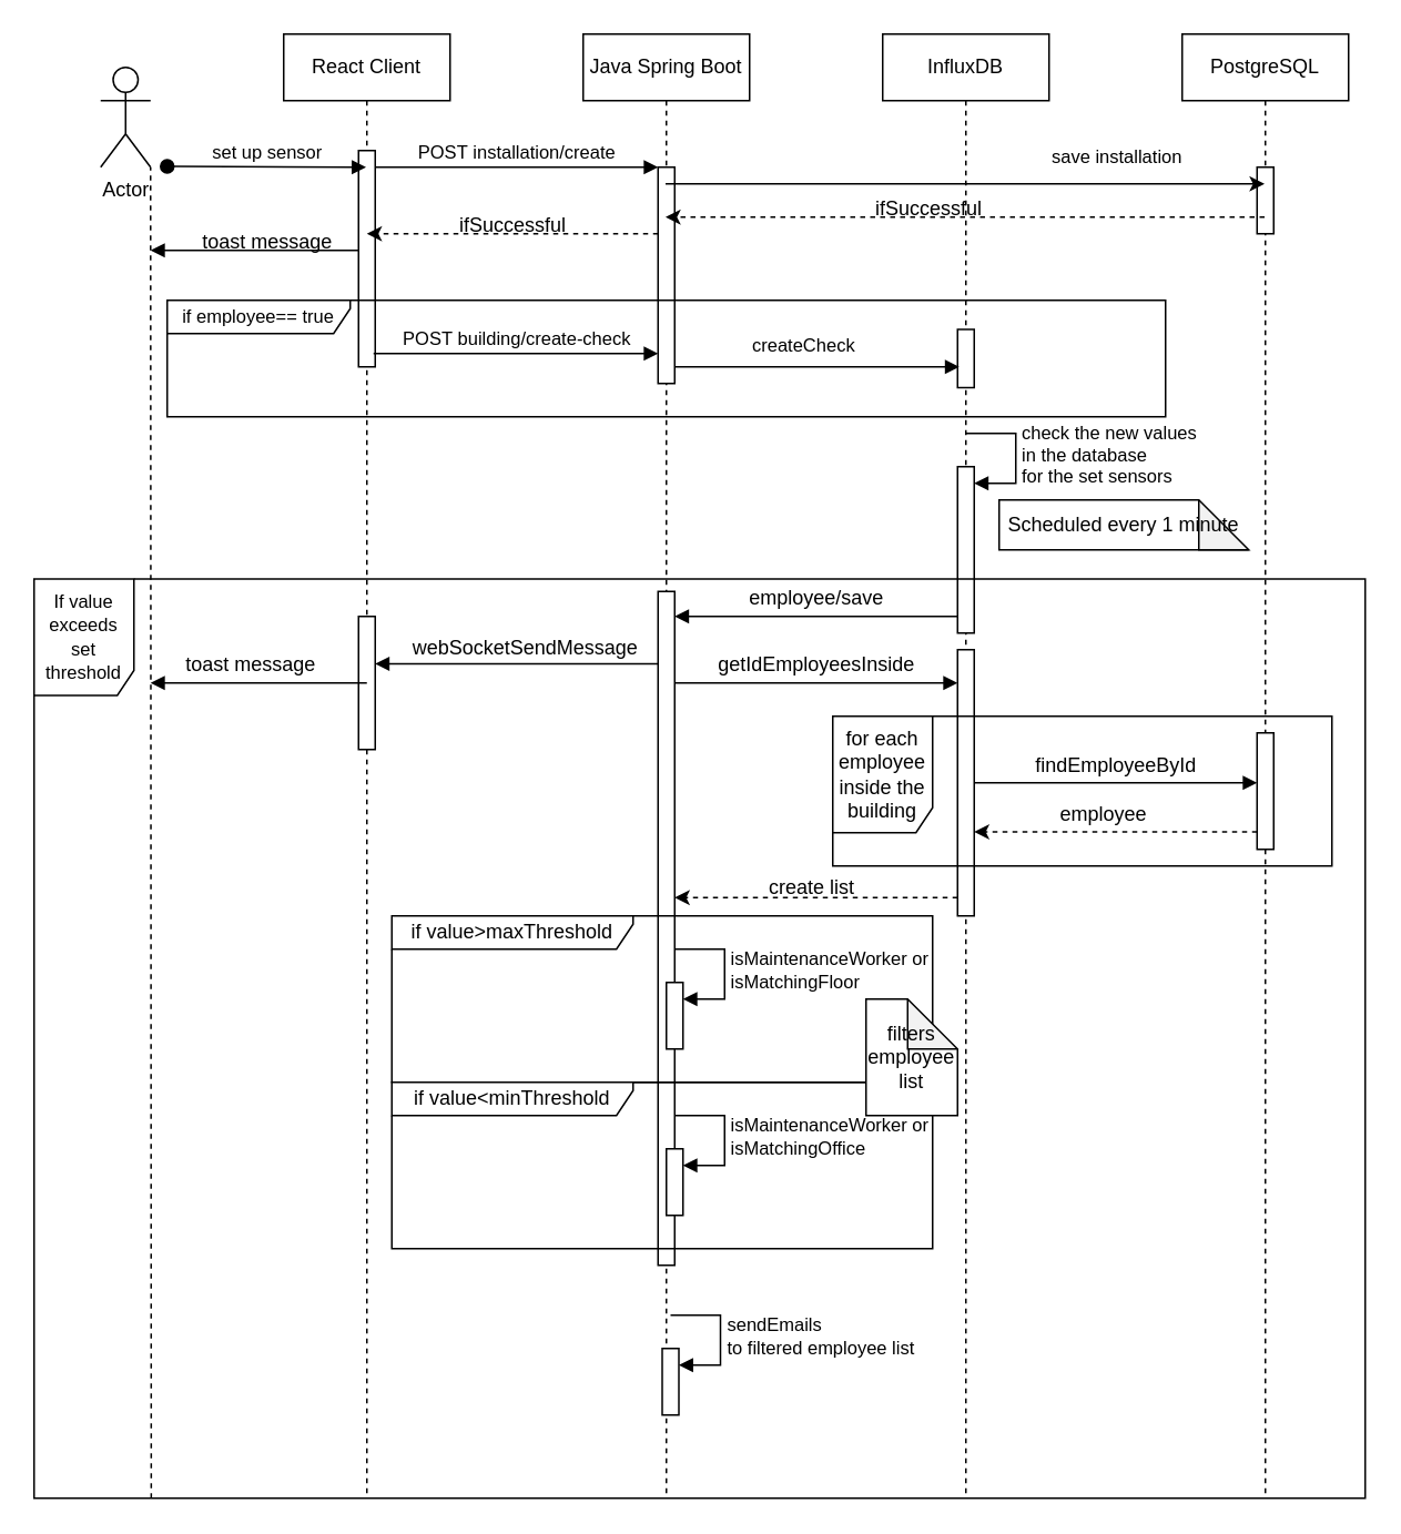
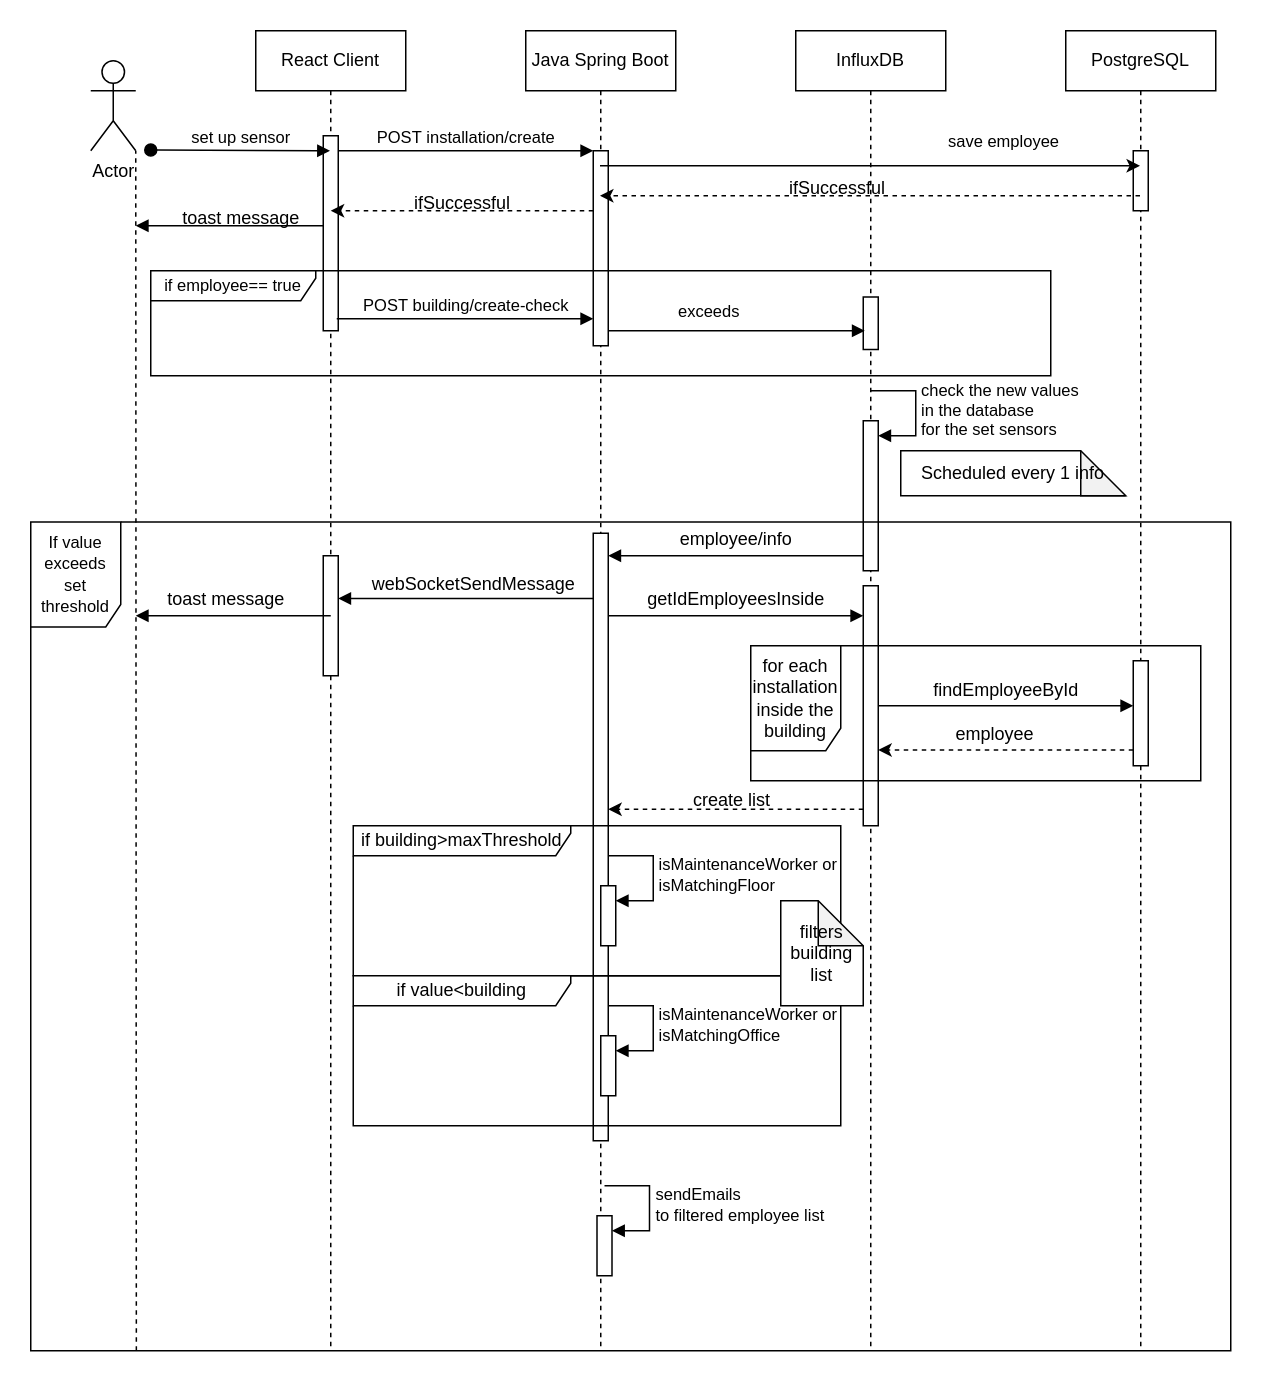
- <mxCell id="20" value="&lt;div style=&quot;text-align: center;&quot;&gt;&lt;span style=&quot;font-size: 11px; background-color: rgb(255, 255, 255);&quot;&gt;save installation&lt;/span&gt;&lt;/div&gt;" style="text;whiteSpace=wrap;html=1;" vertex="1" parent="1"><mxGeometry x="630" y="80" width="150" height="40" as="geometry" /></mxCell>
+ <mxCell id="20" value="&lt;div style=&quot;text-align: center;&quot;&gt;&lt;span style=&quot;font-size: 11px; background-color: rgb(255, 255, 255);&quot;&gt;save employee&lt;/span&gt;&lt;/div&gt;" style="text;whiteSpace=wrap;html=1;" vertex="1" parent="1"><mxGeometry x="630" y="80" width="150" height="40" as="geometry" /></mxCell>
- <mxCell id="27" value="&lt;span style=&quot;color: rgb(0, 0, 0); font-family: Helvetica; font-size: 11px; font-style: normal; font-variant-ligatures: normal; font-variant-caps: normal; font-weight: 400; letter-spacing: normal; orphans: 2; text-align: center; text-indent: 0px; text-transform: none; widows: 2; word-spacing: 0px; -webkit-text-stroke-width: 0px; background-color: rgb(255, 255, 255); text-decoration-thickness: initial; text-decoration-style: initial; text-decoration-color: initial; float: none; display: inline !important;&quot;&gt;createCheck&lt;/span&gt;" style="text;whiteSpace=wrap;html=1;" vertex="1" parent="1"><mxGeometry x="450" y="192.5" width="140" height="40" as="geometry" /></mxCell>
+ <mxCell id="27" value="&lt;span style=&quot;color: rgb(0, 0, 0); font-family: Helvetica; font-size: 11px; font-style: normal; font-variant-ligatures: normal; font-variant-caps: normal; font-weight: 400; letter-spacing: normal; orphans: 2; text-align: center; text-indent: 0px; text-transform: none; widows: 2; word-spacing: 0px; -webkit-text-stroke-width: 0px; background-color: rgb(255, 255, 255); text-decoration-thickness: initial; text-decoration-style: initial; text-decoration-color: initial; float: none; display: inline !important;&quot;&gt;exceeds&lt;/span&gt;" style="text;whiteSpace=wrap;html=1;" vertex="1" parent="1"><mxGeometry x="450" y="192.5" width="140" height="40" as="geometry" /></mxCell>
- <mxCell id="28" value="Scheduled every 1 minute" style="shape=note;whiteSpace=wrap;html=1;backgroundOutline=1;darkOpacity=0.05;" vertex="1" parent="1"><mxGeometry x="600" y="300" width="150" height="30" as="geometry" /></mxCell>
+ <mxCell id="28" value="Scheduled every 1 info" style="shape=note;whiteSpace=wrap;html=1;backgroundOutline=1;darkOpacity=0.05;" vertex="1" parent="1"><mxGeometry x="600" y="300" width="150" height="30" as="geometry" /></mxCell>
- <mxCell id="32" value="employee/save" style="text;html=1;align=center;verticalAlign=middle;resizable=0;points=[];autosize=1;strokeColor=none;fillColor=none;" vertex="1" parent="1"><mxGeometry x="440" y="344" width="100" height="30" as="geometry" /></mxCell>
+ <mxCell id="32" value="employee/info" style="text;html=1;align=center;verticalAlign=middle;resizable=0;points=[];autosize=1;strokeColor=none;fillColor=none;" vertex="1" parent="1"><mxGeometry x="440" y="344" width="100" height="30" as="geometry" /></mxCell>
- <mxCell id="46" value="for each employee inside the building" style="shape=umlFrame;whiteSpace=wrap;html=1;pointerEvents=0;width=60;height=70;" vertex="1" parent="1"><mxGeometry x="500" y="430" width="300" height="90" as="geometry" /></mxCell>
+ <mxCell id="46" value="for each installation inside the building" style="shape=umlFrame;whiteSpace=wrap;html=1;pointerEvents=0;width=60;height=70;" vertex="1" parent="1"><mxGeometry x="500" y="430" width="300" height="90" as="geometry" /></mxCell>
- <mxCell id="47" value="if value&amp;gt;maxThreshold" style="shape=umlFrame;whiteSpace=wrap;html=1;pointerEvents=0;width=145;height=20;" vertex="1" parent="1"><mxGeometry x="235" y="550" width="325" height="100" as="geometry" /></mxCell>
+ <mxCell id="47" value="if building&amp;gt;maxThreshold" style="shape=umlFrame;whiteSpace=wrap;html=1;pointerEvents=0;width=145;height=20;" vertex="1" parent="1"><mxGeometry x="235" y="550" width="325" height="100" as="geometry" /></mxCell>
- <mxCell id="53" value="filters employee list" style="shape=note;whiteSpace=wrap;html=1;backgroundOutline=1;darkOpacity=0.05;" vertex="1" parent="1"><mxGeometry x="520" y="600" width="55" height="70" as="geometry" /></mxCell>
+ <mxCell id="53" value="filters building list" style="shape=note;whiteSpace=wrap;html=1;backgroundOutline=1;darkOpacity=0.05;" vertex="1" parent="1"><mxGeometry x="520" y="600" width="55" height="70" as="geometry" /></mxCell>
- <mxCell id="48" value="if value&amp;lt;minThreshold" style="shape=umlFrame;whiteSpace=wrap;html=1;pointerEvents=0;width=145;height=20;" vertex="1" parent="1"><mxGeometry x="235" y="650" width="325" height="100" as="geometry" /></mxCell>
+ <mxCell id="48" value="if value&amp;lt;building" style="shape=umlFrame;whiteSpace=wrap;html=1;pointerEvents=0;width=145;height=20;" vertex="1" parent="1"><mxGeometry x="235" y="650" width="325" height="100" as="geometry" /></mxCell>
